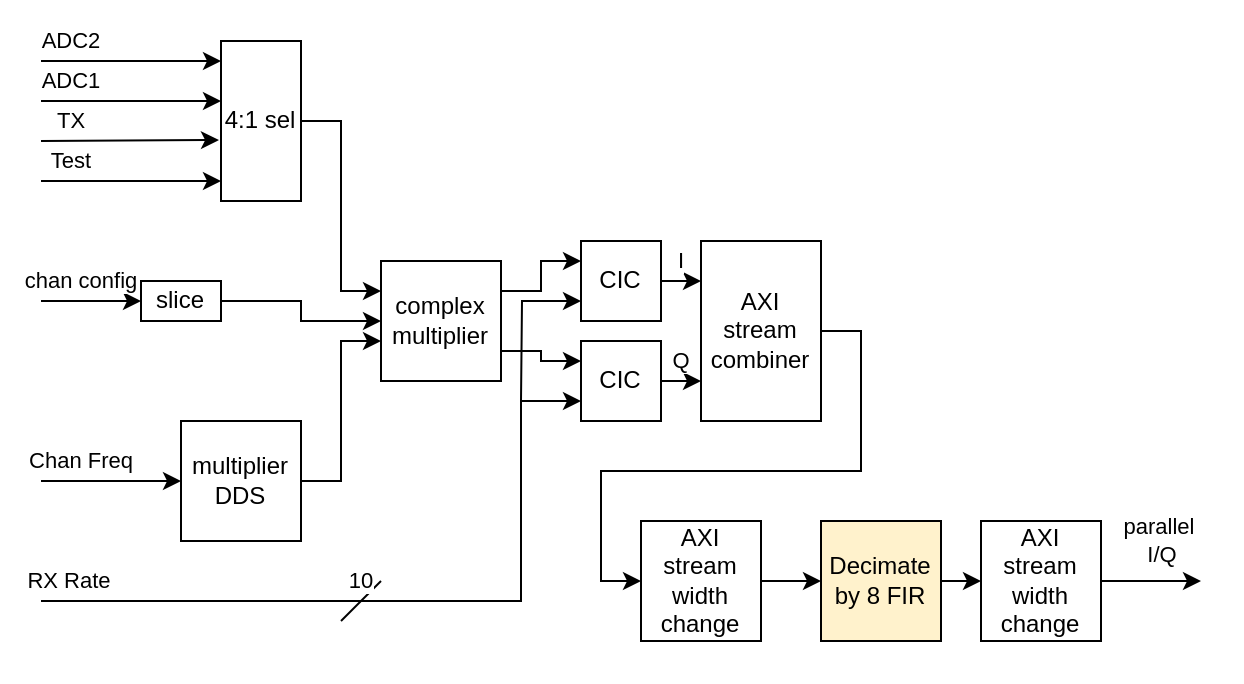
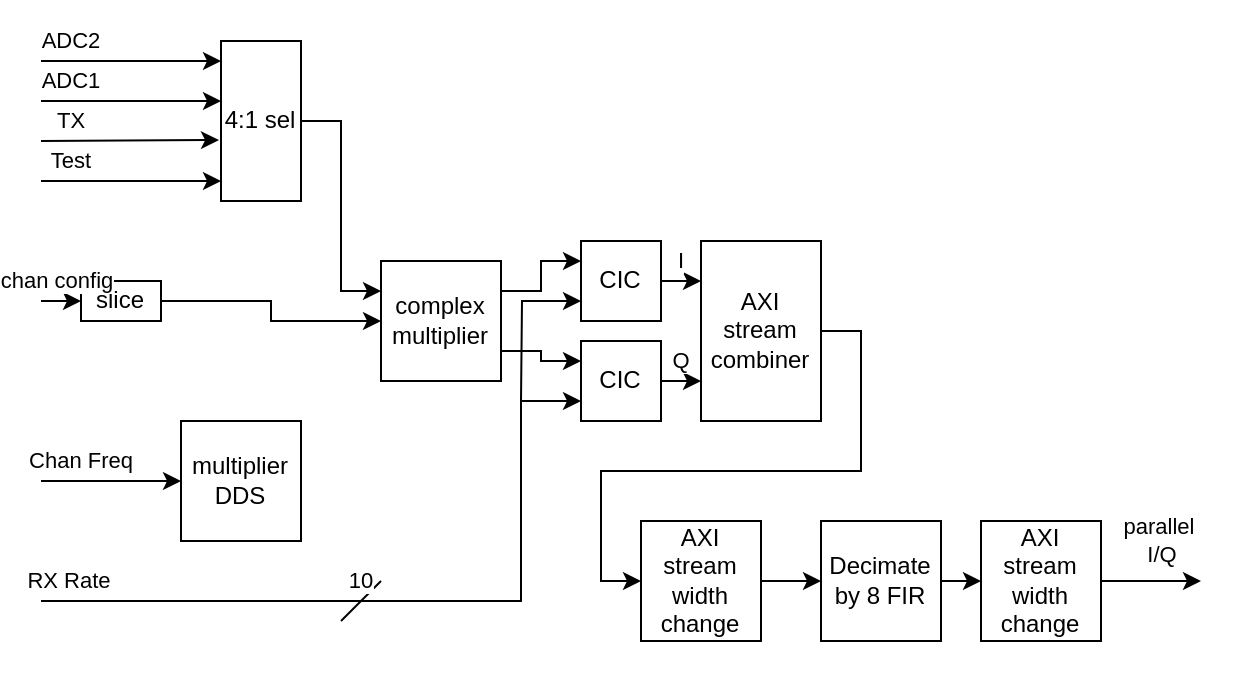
- <mxCell id="5" value="slice" style="rounded=0;whiteSpace=wrap;html=1;" parent="1" vertex="1"><mxGeometry x="70" y="140" width="40" height="20" as="geometry" /></mxCell>
+ <mxCell id="5" value="slice" style="rounded=0;whiteSpace=wrap;html=1;" parent="1" vertex="1"><mxGeometry x="40" y="140" width="40" height="20" as="geometry" /></mxCell>
- <mxCell id="7" style="edgeStyle=orthogonalEdgeStyle;rounded=0;orthogonalLoop=1;jettySize=auto;html=1;exitX=1;exitY=0.5;exitDx=0;exitDy=0;entryX=0;entryY=0.667;entryDx=0;entryDy=0;entryPerimeter=0;startArrow=none;startFill=0;endArrow=classic;endFill=1;" parent="1" source="8" target="11" edge="1"><mxGeometry relative="1" as="geometry"><Array as="points"><mxPoint x="170" y="240" /><mxPoint x="170" y="170" /></Array></mxGeometry></mxCell>
- <mxCell id="32" value="Decimate by 8 FIR" style="rounded=0;whiteSpace=wrap;html=1;fillColor=#fff2cc;" parent="1" vertex="1"><mxGeometry x="410" y="260" width="60" height="60" as="geometry" /></mxCell>
+ <mxCell id="32" value="Decimate by 8 FIR" style="rounded=0;whiteSpace=wrap;html=1;" parent="1" vertex="1"><mxGeometry x="410" y="260" width="60" height="60" as="geometry" /></mxCell>
